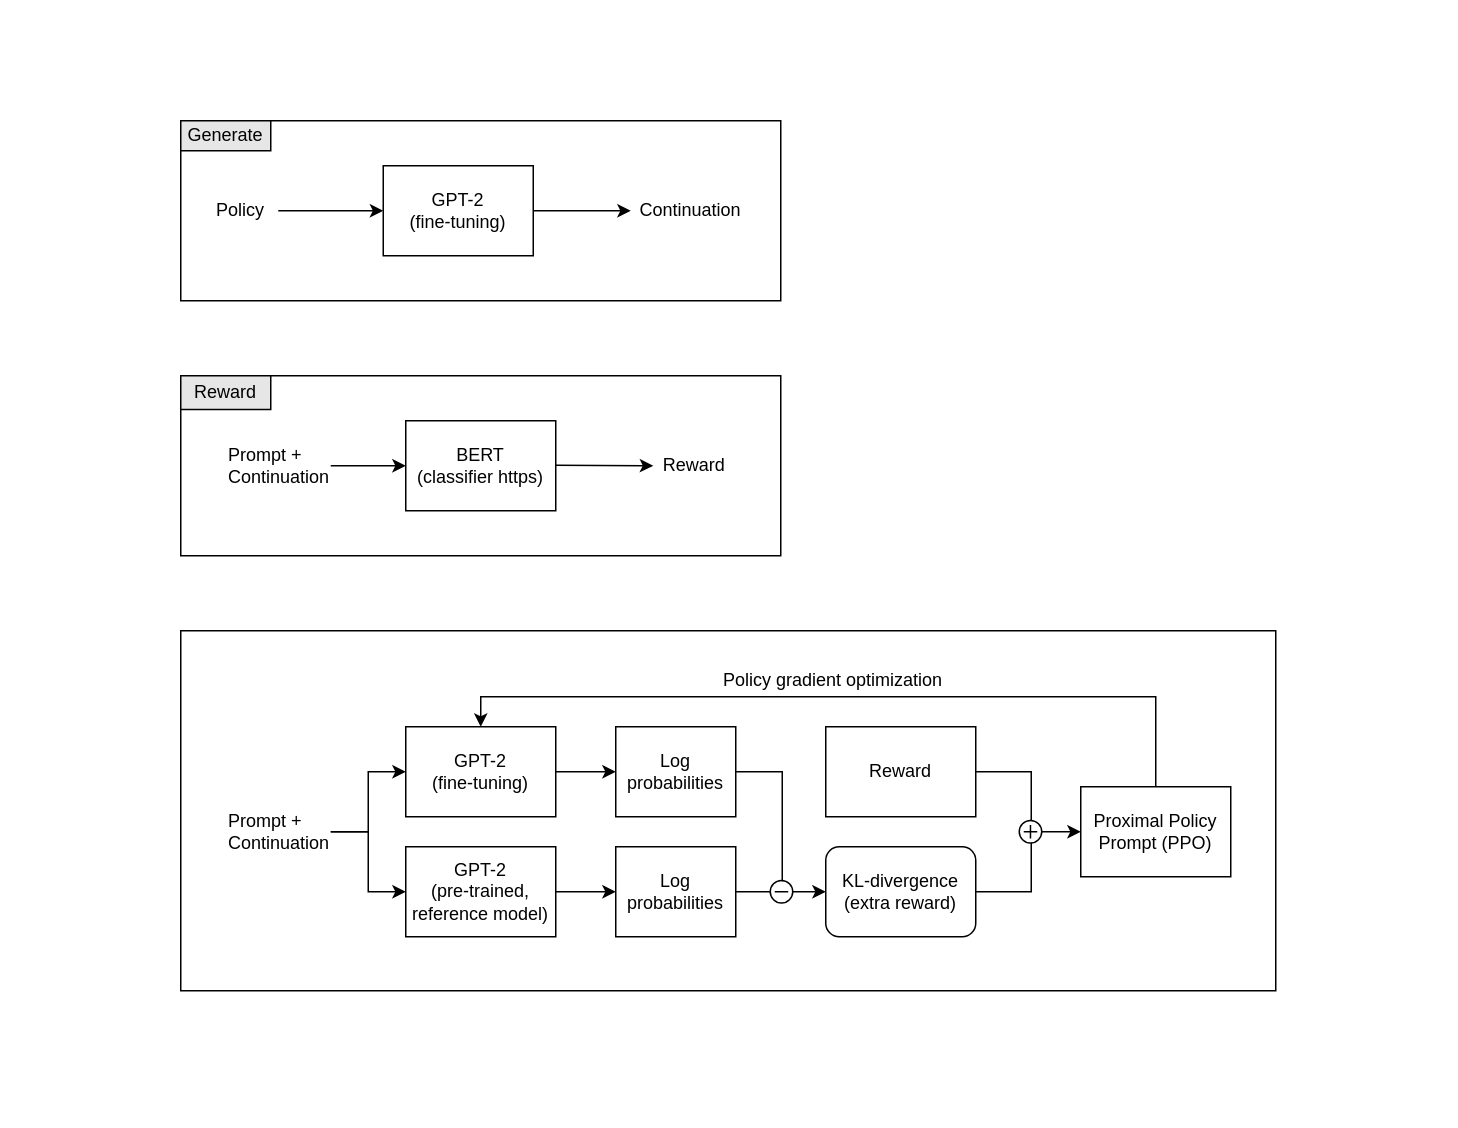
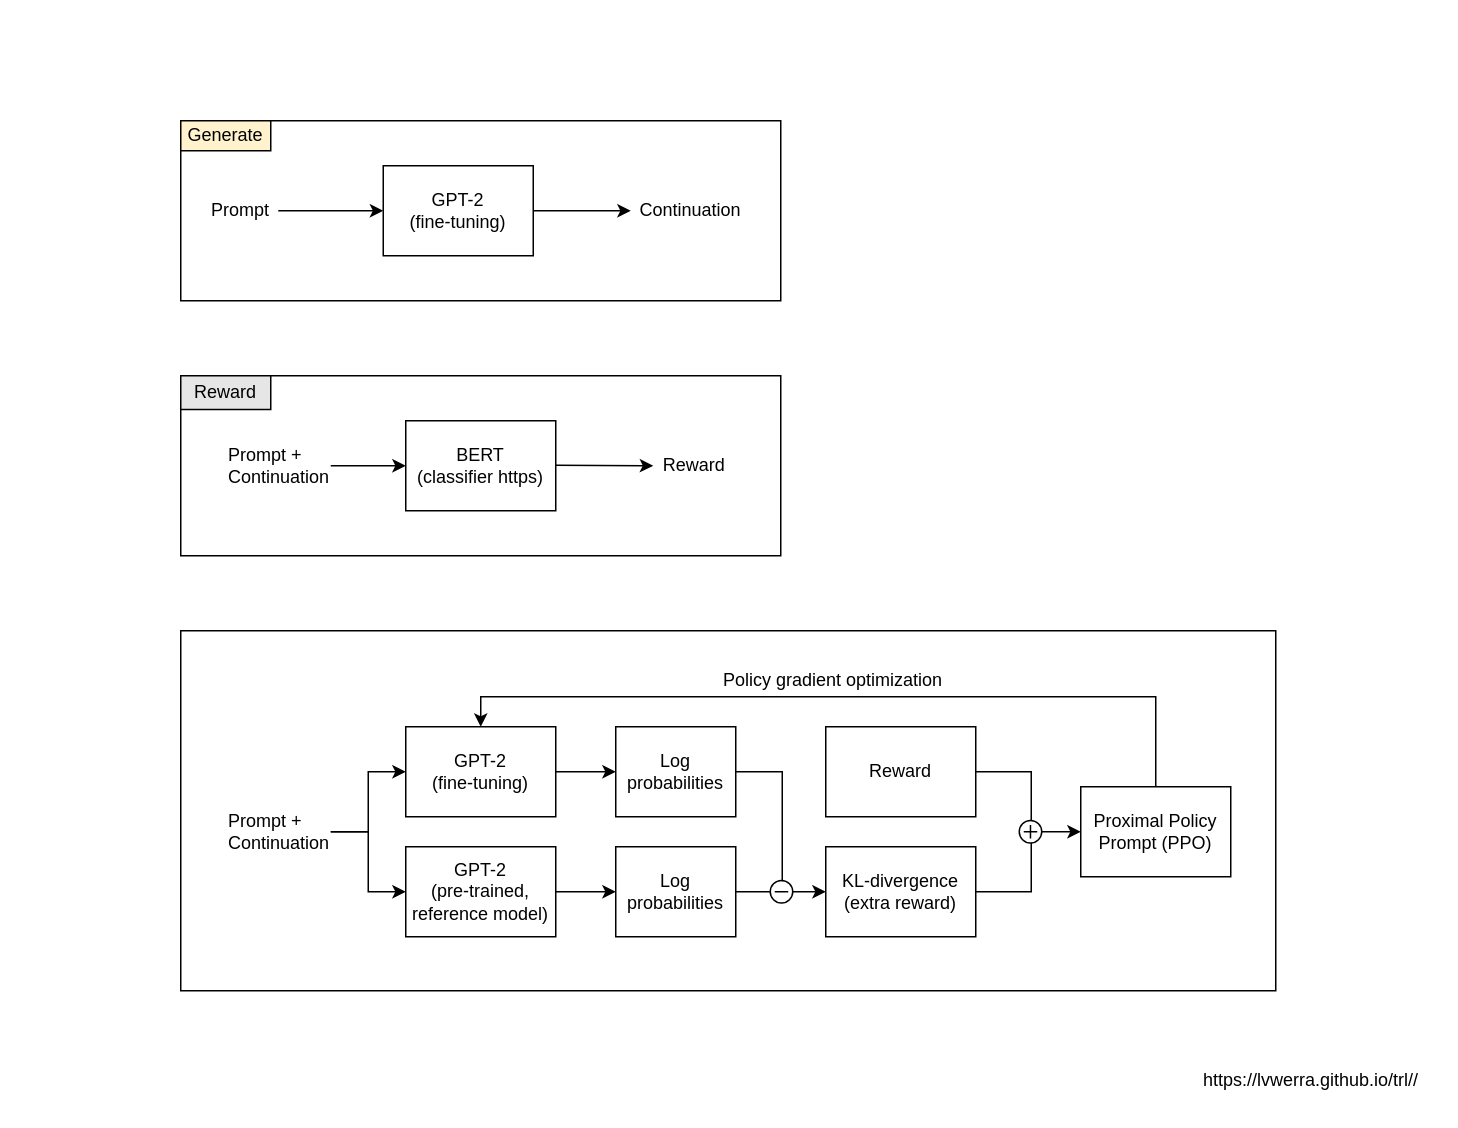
- <mxCell id="37" value="Generate" style="rounded=0;whiteSpace=wrap;html=1;strokeColor=#000000;fillColor=#E6E6E6;" parent="1" vertex="1"><mxGeometry x="120" y="80" width="60" height="20" as="geometry" /></mxCell>
+ <mxCell id="37" value="Generate" style="rounded=0;whiteSpace=wrap;html=1;strokeColor=#000000;fillColor=#fff2cc;" parent="1" vertex="1"><mxGeometry x="120" y="80" width="60" height="20" as="geometry" /></mxCell>
- <mxCell id="3" value="Policy" style="text;html=1;strokeColor=none;fillColor=none;align=center;verticalAlign=middle;whiteSpace=wrap;rounded=0;" parent="1" vertex="1"><mxGeometry x="135" y="130" width="50" height="20" as="geometry" /></mxCell>
+ <mxCell id="3" value="Prompt" style="text;html=1;strokeColor=none;fillColor=none;align=center;verticalAlign=middle;whiteSpace=wrap;rounded=0;" parent="1" vertex="1"><mxGeometry x="135" y="130" width="50" height="20" as="geometry" /></mxCell>
- <mxCell id="21" value="KL-divergence&lt;br&gt;(extra reward)" style="whiteSpace=wrap;html=1;fillColor=none;rounded=1;" parent="1" vertex="1"><mxGeometry x="550" y="564" width="100" height="60" as="geometry" /></mxCell>
+ <mxCell id="21" value="KL-divergence&lt;br&gt;(extra reward)" style="rounded=0;whiteSpace=wrap;html=1;fillColor=none;" parent="1" vertex="1"><mxGeometry x="550" y="564" width="100" height="60" as="geometry" /></mxCell>
+ <mxCell id="41" value="https://lvwerra.github.io/trl//" style="text;whiteSpace=wrap;html=1;" parent="1" vertex="1"><mxGeometry x="800" y="706" width="150" height="20" as="geometry" /></mxCell>
